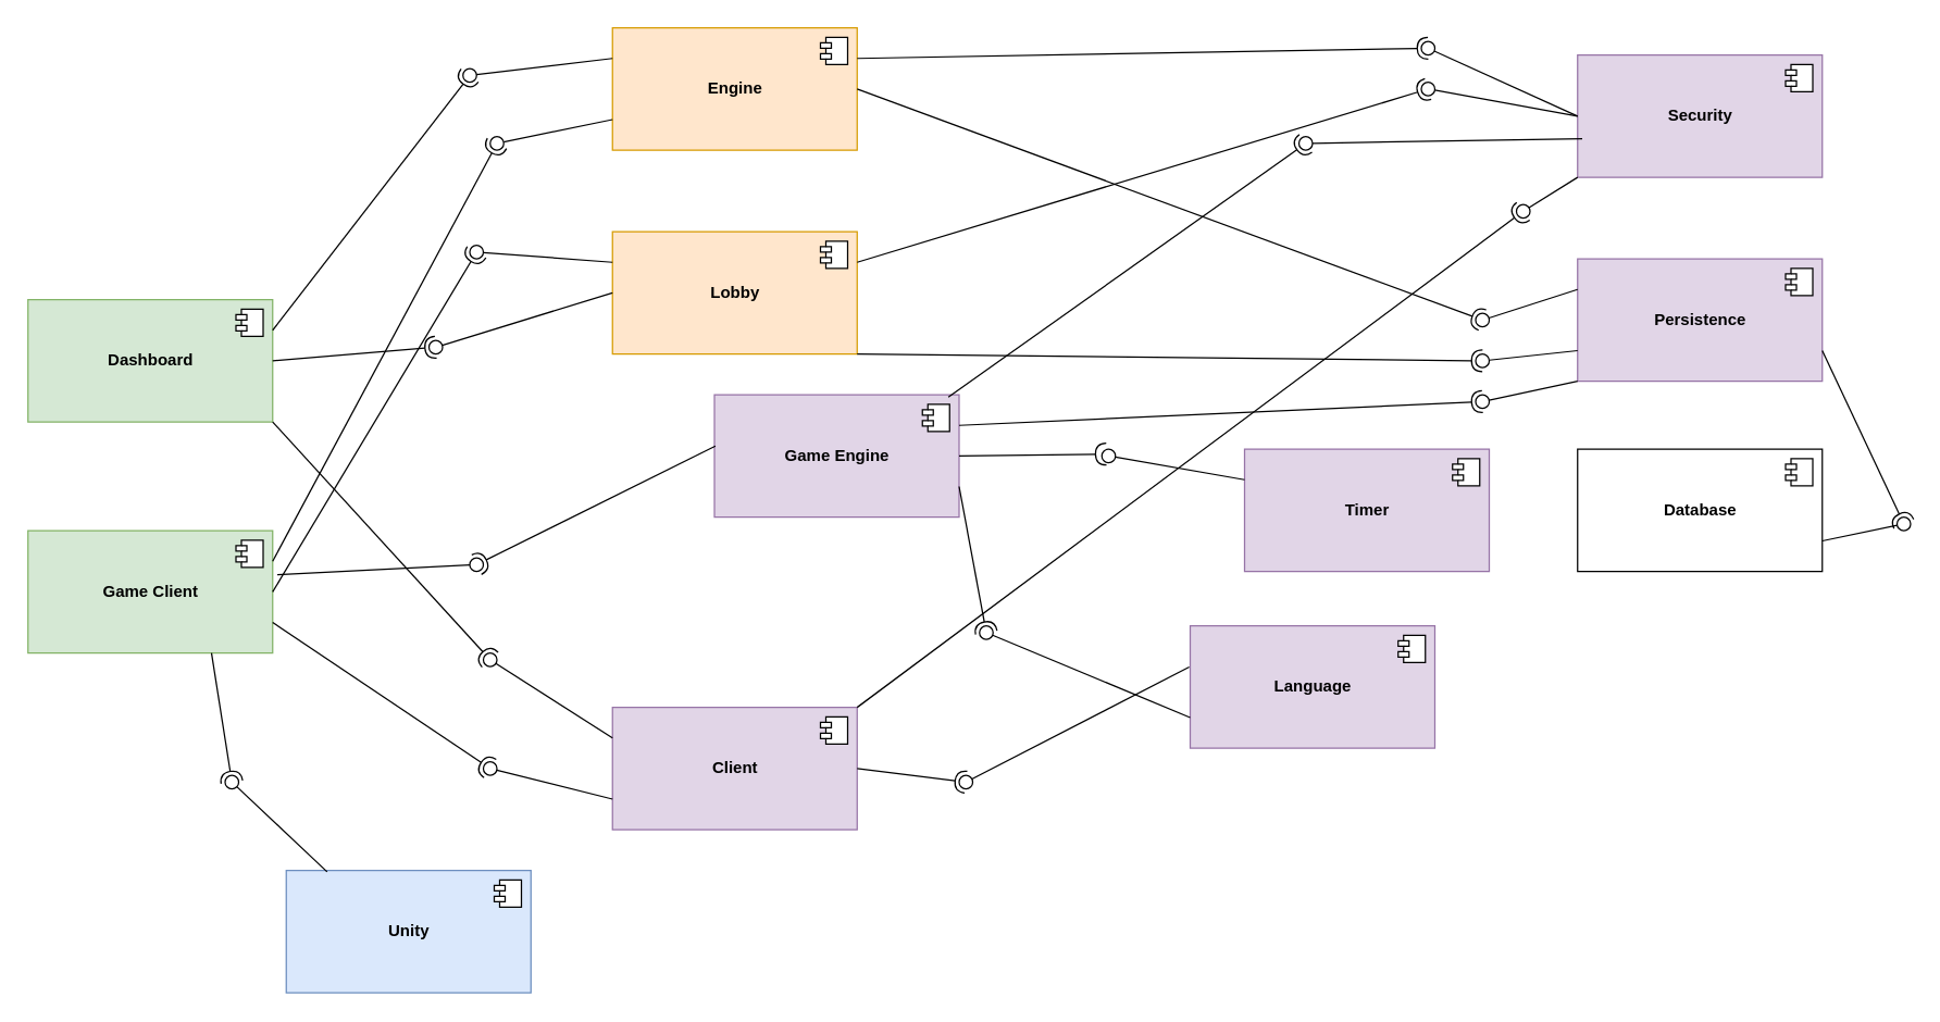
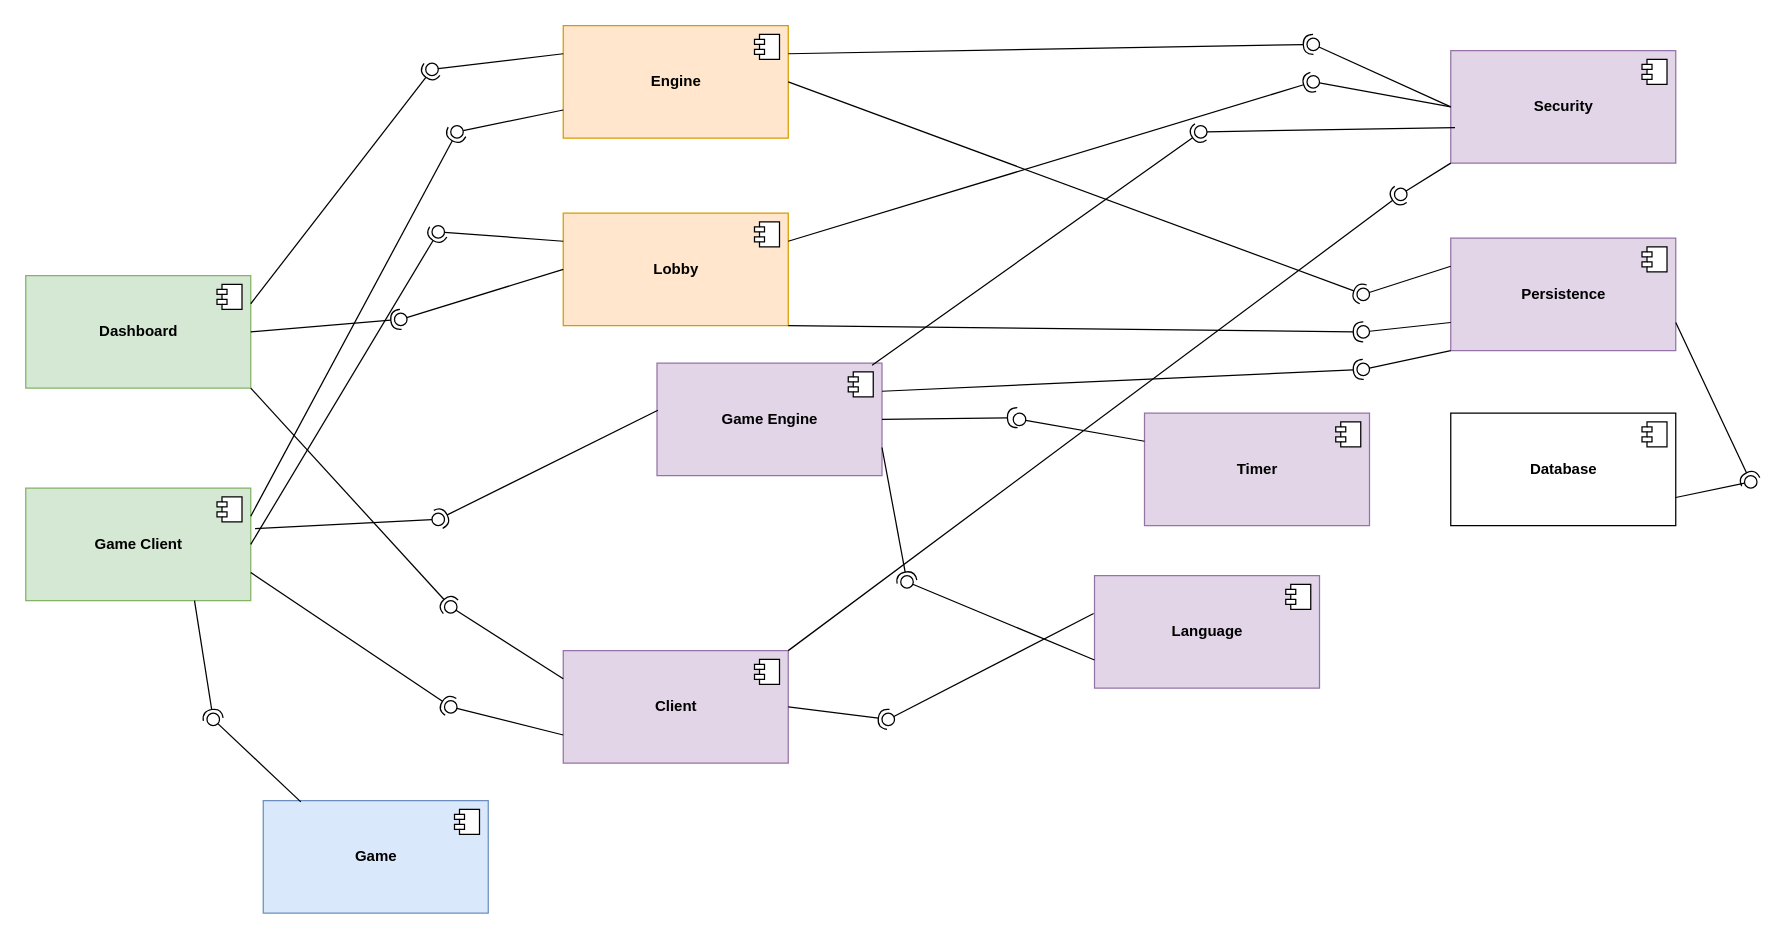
- <mxCell id="16" value="&lt;b&gt;Unity&lt;/b&gt;" style="html=1;fillColor=#dae8fc;strokeColor=#6c8ebf;" parent="1" vertex="1"><mxGeometry x="210" y="640" width="180" height="90" as="geometry" /></mxCell>
+ <mxCell id="16" value="&lt;b&gt;Game&lt;/b&gt;" style="html=1;fillColor=#dae8fc;strokeColor=#6c8ebf;" parent="1" vertex="1"><mxGeometry x="210" y="640" width="180" height="90" as="geometry" /></mxCell>
